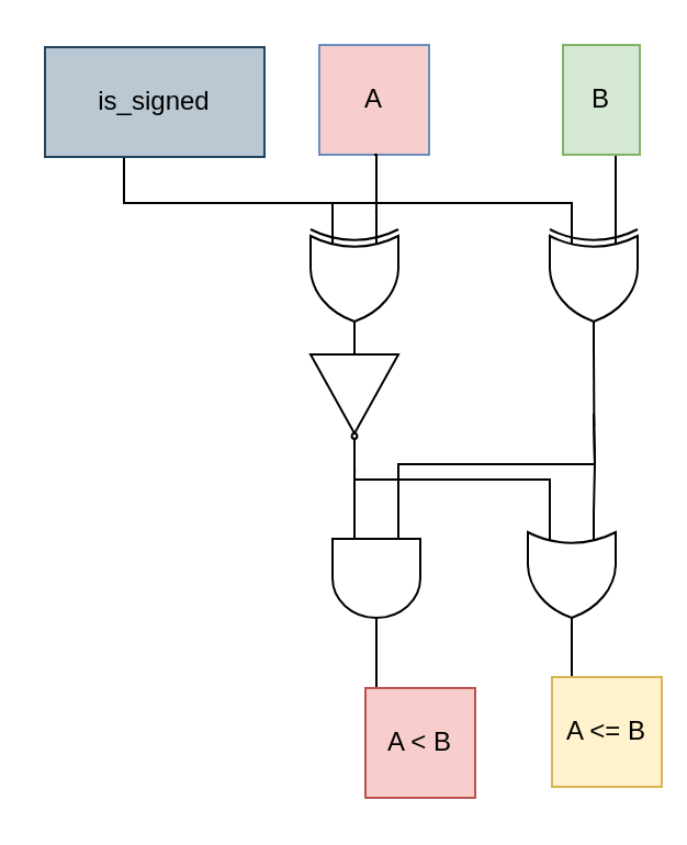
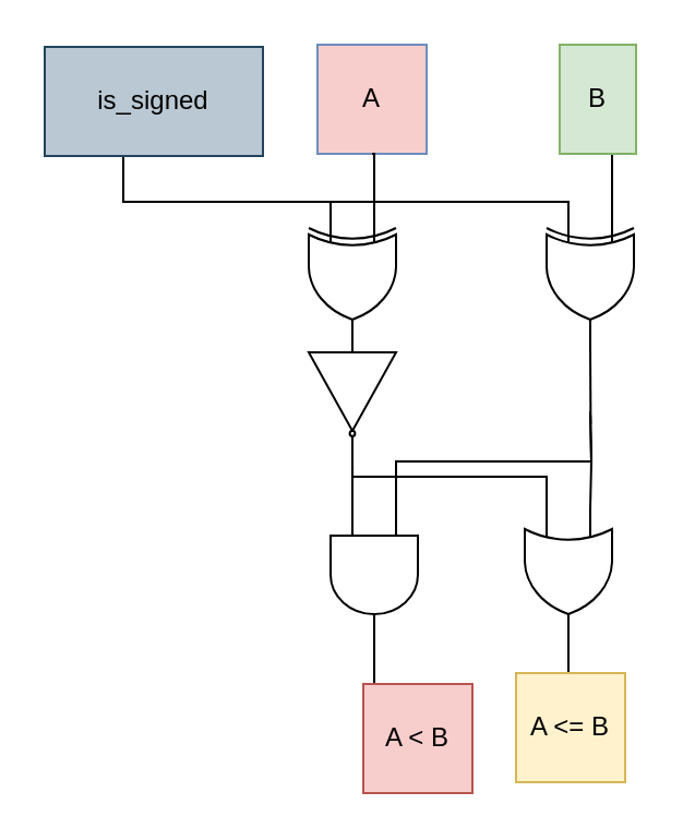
- <mxCell id="11" value="A &amp;lt;= B" style="rounded=0;whiteSpace=wrap;html=1;fillColor=#fff2cc;strokeColor=#d6b656;" parent="1" vertex="1"><mxGeometry x="251" y="308" width="50" height="50" as="geometry" /></mxCell>
+ <mxCell id="11" value="A &amp;lt;= B" style="rounded=0;whiteSpace=wrap;html=1;fillColor=#fff2cc;strokeColor=#d6b656;" parent="1" vertex="1"><mxGeometry x="236" y="308" width="50" height="50" as="geometry" /></mxCell>
